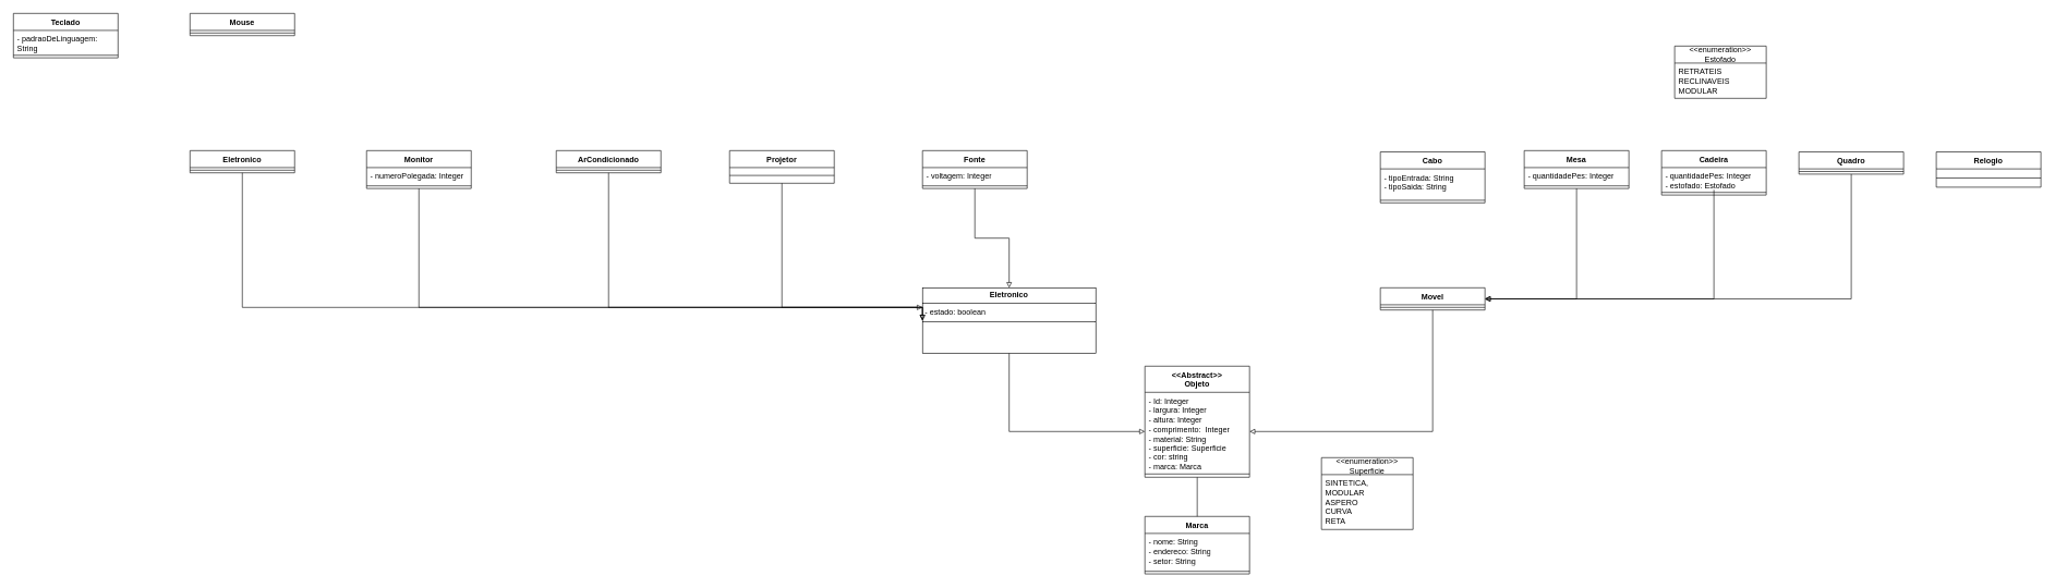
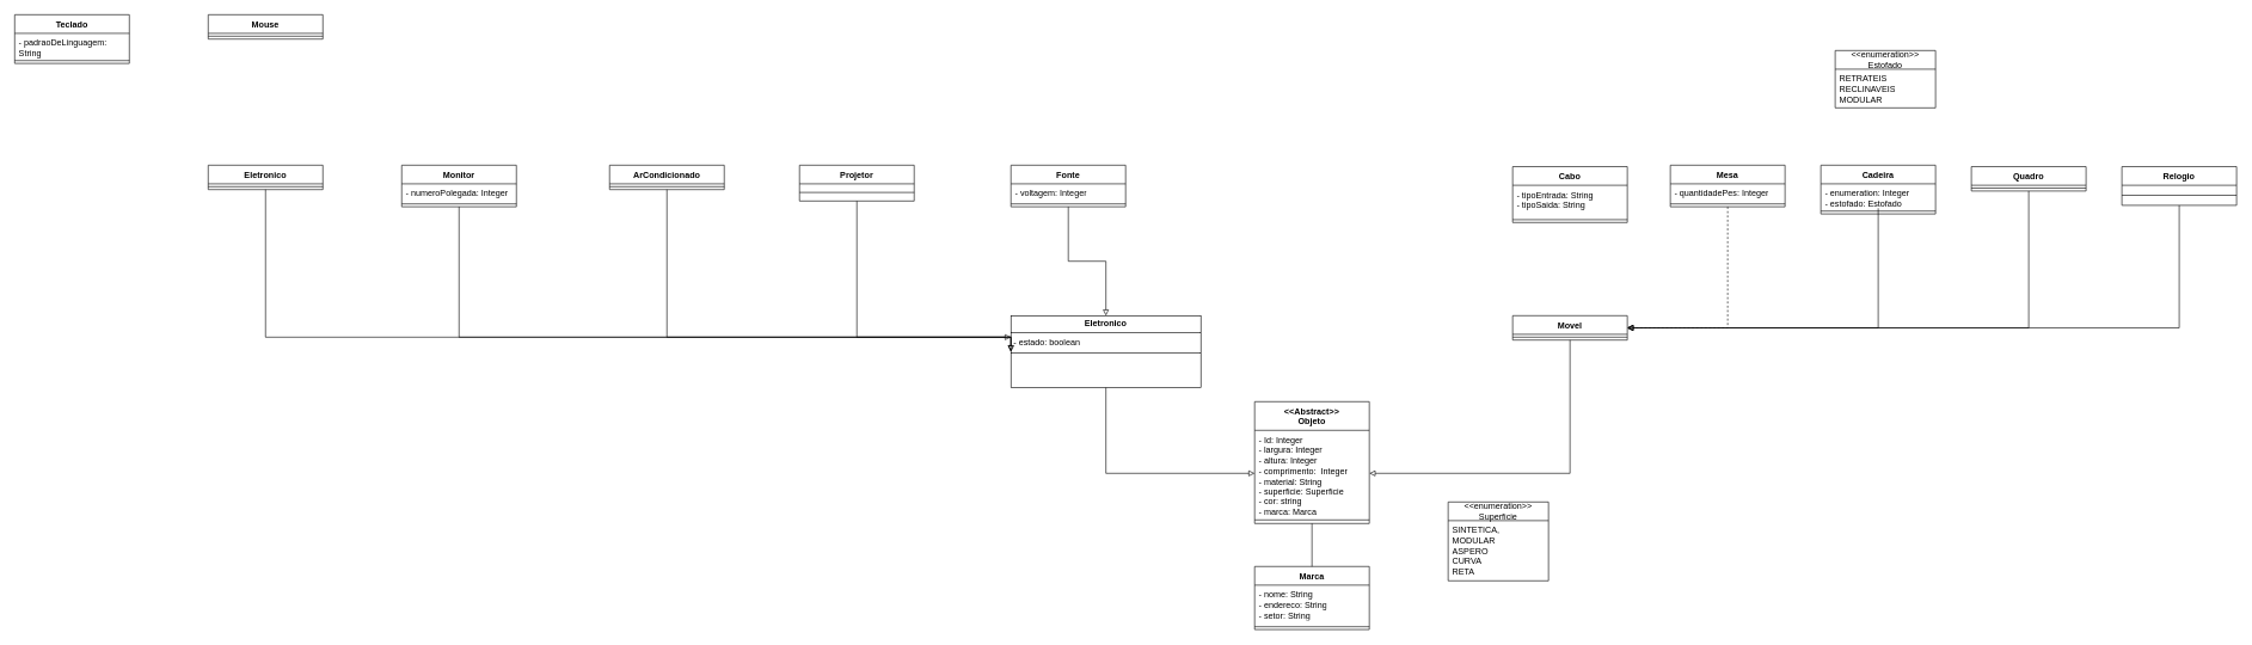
- <mxCell id="18" value="- quantidadePes: Integer&lt;div&gt;- estofado: Estofado&lt;/div&gt;" style="text;strokeColor=none;fillColor=none;align=left;verticalAlign=top;spacingLeft=4;spacingRight=4;overflow=hidden;rotatable=0;points=[[0,0.5],[1,0.5]];portConstraint=eastwest;whiteSpace=wrap;html=1;" vertex="1" parent="17"><mxGeometry y="26" width="160" height="34" as="geometry" /></mxCell>
+ <mxCell id="18" value="- enumeration: Integer&lt;div&gt;- estofado: Estofado&lt;/div&gt;" style="text;strokeColor=none;fillColor=none;align=left;verticalAlign=top;spacingLeft=4;spacingRight=4;overflow=hidden;rotatable=0;points=[[0,0.5],[1,0.5]];portConstraint=eastwest;whiteSpace=wrap;html=1;" vertex="1" parent="17"><mxGeometry y="26" width="160" height="34" as="geometry" /></mxCell>
- <mxCell id="2" style="edgeStyle=orthogonalEdgeStyle;rounded=0;orthogonalLoop=1;jettySize=auto;html=1;entryX=1;entryY=0.5;entryDx=0;entryDy=0;endArrow=block;endFill=0;" edge="1" parent="1" source="3" target="47"><mxGeometry relative="1" as="geometry"><Array as="points"><mxPoint x="2410" y="457" /></Array></mxGeometry></mxCell>
+ <mxCell id="2" style="edgeStyle=orthogonalEdgeStyle;rounded=0;orthogonalLoop=1;jettySize=auto;html=1;entryX=1;entryY=0.5;entryDx=0;entryDy=0;endArrow=block;endFill=0;dashed=1;" edge="1" parent="1" source="3" target="47"><mxGeometry relative="1" as="geometry"><Array as="points"><mxPoint x="2410" y="457" /></Array></mxGeometry></mxCell>
+ <mxCell id="22" style="edgeStyle=orthogonalEdgeStyle;rounded=0;orthogonalLoop=1;jettySize=auto;html=1;entryX=1;entryY=0.5;entryDx=0;entryDy=0;endArrow=block;endFill=0;" edge="1" parent="1" source="23" target="47"><mxGeometry relative="1" as="geometry"><Array as="points"><mxPoint x="3040" y="457" /></Array></mxGeometry></mxCell>
